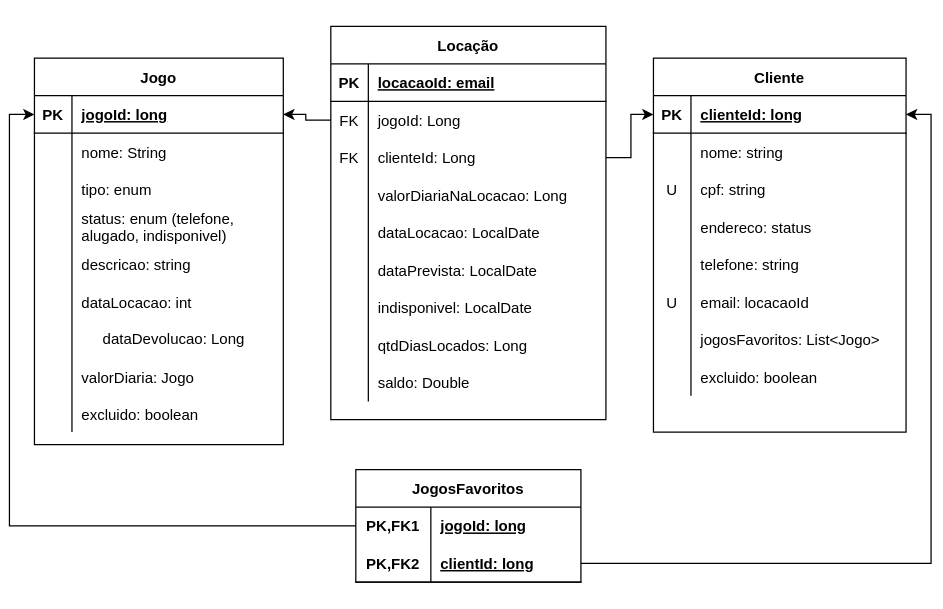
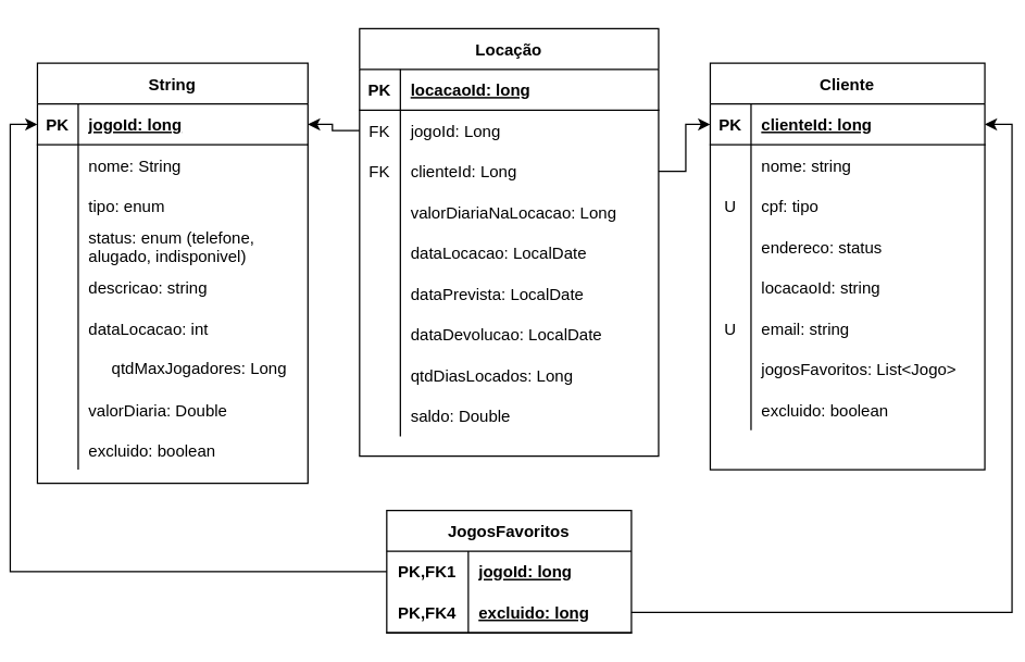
- <mxCell id="2" value="Jogo" style="shape=table;startSize=30;container=1;collapsible=1;childLayout=tableLayout;fixedRows=1;rowLines=0;fontStyle=1;align=center;resizeLast=1;rounded=0;shadow=0;glass=0;sketch=0;" parent="1" vertex="1"><mxGeometry x="20" y="46" width="199" height="309" as="geometry" /></mxCell>
+ <mxCell id="2" value="String" style="shape=table;startSize=30;container=1;collapsible=1;childLayout=tableLayout;fixedRows=1;rowLines=0;fontStyle=1;align=center;resizeLast=1;rounded=0;shadow=0;glass=0;sketch=0;" parent="1" vertex="1"><mxGeometry x="20" y="46" width="199" height="309" as="geometry" /></mxCell>
- <mxCell id="58" value="locacaoId: email" style="shape=partialRectangle;connectable=0;fillColor=none;top=0;left=0;bottom=0;right=0;align=left;spacingLeft=6;fontStyle=5;overflow=hidden;rounded=0;shadow=0;glass=0;sketch=0;" parent="56" vertex="1"><mxGeometry x="30" width="190" height="30" as="geometry"><mxRectangle width="190" height="30" as="alternateBounds" /></mxGeometry></mxCell>
+ <mxCell id="58" value="locacaoId: long" style="shape=partialRectangle;connectable=0;fillColor=none;top=0;left=0;bottom=0;right=0;align=left;spacingLeft=6;fontStyle=5;overflow=hidden;rounded=0;shadow=0;glass=0;sketch=0;" parent="56" vertex="1"><mxGeometry x="30" width="190" height="30" as="geometry"><mxRectangle width="190" height="30" as="alternateBounds" /></mxGeometry></mxCell>
- <mxCell id="39" value="cpf: string" style="shape=partialRectangle;connectable=0;fillColor=none;top=0;left=0;bottom=0;right=0;align=left;spacingLeft=6;overflow=hidden;rounded=0;shadow=0;glass=0;sketch=0;" parent="37" vertex="1"><mxGeometry x="30" width="172" height="30" as="geometry"><mxRectangle width="172" height="30" as="alternateBounds" /></mxGeometry></mxCell>
+ <mxCell id="39" value="cpf: tipo" style="shape=partialRectangle;connectable=0;fillColor=none;top=0;left=0;bottom=0;right=0;align=left;spacingLeft=6;overflow=hidden;rounded=0;shadow=0;glass=0;sketch=0;" parent="37" vertex="1"><mxGeometry x="30" width="172" height="30" as="geometry"><mxRectangle width="172" height="30" as="alternateBounds" /></mxGeometry></mxCell>
- <mxCell id="45" value="telefone: string" style="shape=partialRectangle;connectable=0;fillColor=none;top=0;left=0;bottom=0;right=0;align=left;spacingLeft=6;overflow=hidden;rounded=0;shadow=0;glass=0;sketch=0;" parent="43" vertex="1"><mxGeometry x="30" width="172" height="30" as="geometry"><mxRectangle width="172" height="30" as="alternateBounds" /></mxGeometry></mxCell>
+ <mxCell id="45" value="locacaoId: string" style="shape=partialRectangle;connectable=0;fillColor=none;top=0;left=0;bottom=0;right=0;align=left;spacingLeft=6;overflow=hidden;rounded=0;shadow=0;glass=0;sketch=0;" parent="43" vertex="1"><mxGeometry x="30" width="172" height="30" as="geometry"><mxRectangle width="172" height="30" as="alternateBounds" /></mxGeometry></mxCell>
- <mxCell id="48" value="email: locacaoId" style="shape=partialRectangle;connectable=0;fillColor=none;top=0;left=0;bottom=0;right=0;align=left;spacingLeft=6;overflow=hidden;rounded=0;shadow=0;glass=0;sketch=0;" parent="46" vertex="1"><mxGeometry x="30" width="172" height="30" as="geometry"><mxRectangle width="172" height="30" as="alternateBounds" /></mxGeometry></mxCell>
+ <mxCell id="48" value="email: string" style="shape=partialRectangle;connectable=0;fillColor=none;top=0;left=0;bottom=0;right=0;align=left;spacingLeft=6;overflow=hidden;rounded=0;shadow=0;glass=0;sketch=0;" parent="46" vertex="1"><mxGeometry x="30" width="172" height="30" as="geometry"><mxRectangle width="172" height="30" as="alternateBounds" /></mxGeometry></mxCell>
- <mxCell id="76" value="indisponivel: LocalDate" style="shape=partialRectangle;connectable=0;fillColor=none;top=0;left=0;bottom=0;right=0;align=left;spacingLeft=6;overflow=hidden;rounded=0;shadow=0;glass=0;sketch=0;" parent="74" vertex="1"><mxGeometry x="30" width="190" height="30" as="geometry"><mxRectangle width="190" height="30" as="alternateBounds" /></mxGeometry></mxCell>
+ <mxCell id="76" value="dataDevolucao: LocalDate" style="shape=partialRectangle;connectable=0;fillColor=none;top=0;left=0;bottom=0;right=0;align=left;spacingLeft=6;overflow=hidden;rounded=0;shadow=0;glass=0;sketch=0;" parent="74" vertex="1"><mxGeometry x="30" width="190" height="30" as="geometry"><mxRectangle width="190" height="30" as="alternateBounds" /></mxGeometry></mxCell>
- <mxCell id="83" value="dataDevolucao: Long" style="shape=partialRectangle;connectable=0;fillColor=none;top=0;left=0;bottom=0;right=0;align=left;spacingLeft=6;overflow=hidden;rounded=0;shadow=0;glass=0;sketch=0;" parent="1" vertex="1"><mxGeometry x="67" y="255" width="150" height="30" as="geometry"><mxRectangle width="150" height="30" as="alternateBounds" /></mxGeometry></mxCell>
+ <mxCell id="83" value="qtdMaxJogadores: Long" style="shape=partialRectangle;connectable=0;fillColor=none;top=0;left=0;bottom=0;right=0;align=left;spacingLeft=6;overflow=hidden;rounded=0;shadow=0;glass=0;sketch=0;" parent="1" vertex="1"><mxGeometry x="67" y="255" width="150" height="30" as="geometry"><mxRectangle width="150" height="30" as="alternateBounds" /></mxGeometry></mxCell>
- <mxCell id="26" value="valorDiaria: Jogo" style="shape=partialRectangle;connectable=0;fillColor=none;top=0;left=0;bottom=0;right=0;align=left;spacingLeft=6;overflow=hidden;rounded=0;shadow=0;glass=0;sketch=0;" parent="24" vertex="1"><mxGeometry x="30" width="169" height="30" as="geometry"><mxRectangle width="169" height="30" as="alternateBounds" /></mxGeometry></mxCell>
+ <mxCell id="26" value="valorDiaria: Double" style="shape=partialRectangle;connectable=0;fillColor=none;top=0;left=0;bottom=0;right=0;align=left;spacingLeft=6;overflow=hidden;rounded=0;shadow=0;glass=0;sketch=0;" parent="24" vertex="1"><mxGeometry x="30" width="169" height="30" as="geometry"><mxRectangle width="169" height="30" as="alternateBounds" /></mxGeometry></mxCell>
- <mxCell id="93" value="PK,FK2" style="shape=partialRectangle;connectable=0;fillColor=none;top=0;left=0;bottom=0;right=0;fontStyle=1;overflow=hidden;" parent="92" vertex="1"><mxGeometry width="60" height="30" as="geometry"><mxRectangle width="60" height="30" as="alternateBounds" /></mxGeometry></mxCell>
+ <mxCell id="93" value="PK,FK4" style="shape=partialRectangle;connectable=0;fillColor=none;top=0;left=0;bottom=0;right=0;fontStyle=1;overflow=hidden;" parent="92" vertex="1"><mxGeometry width="60" height="30" as="geometry"><mxRectangle width="60" height="30" as="alternateBounds" /></mxGeometry></mxCell>
- <mxCell id="94" value="clientId: long" style="shape=partialRectangle;connectable=0;fillColor=none;top=0;left=0;bottom=0;right=0;align=left;spacingLeft=6;fontStyle=5;overflow=hidden;" parent="92" vertex="1"><mxGeometry x="60" width="120" height="30" as="geometry"><mxRectangle width="120" height="30" as="alternateBounds" /></mxGeometry></mxCell>
+ <mxCell id="94" value="excluido: long" style="shape=partialRectangle;connectable=0;fillColor=none;top=0;left=0;bottom=0;right=0;align=left;spacingLeft=6;fontStyle=5;overflow=hidden;" parent="92" vertex="1"><mxGeometry x="60" width="120" height="30" as="geometry"><mxRectangle width="120" height="30" as="alternateBounds" /></mxGeometry></mxCell>
